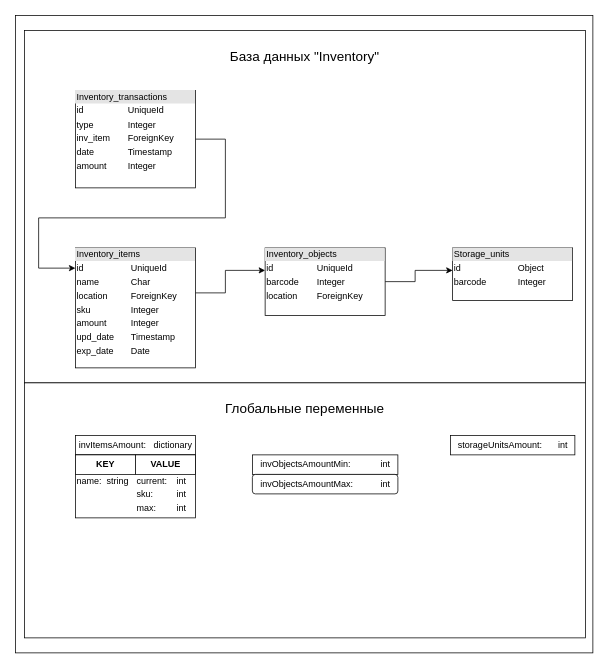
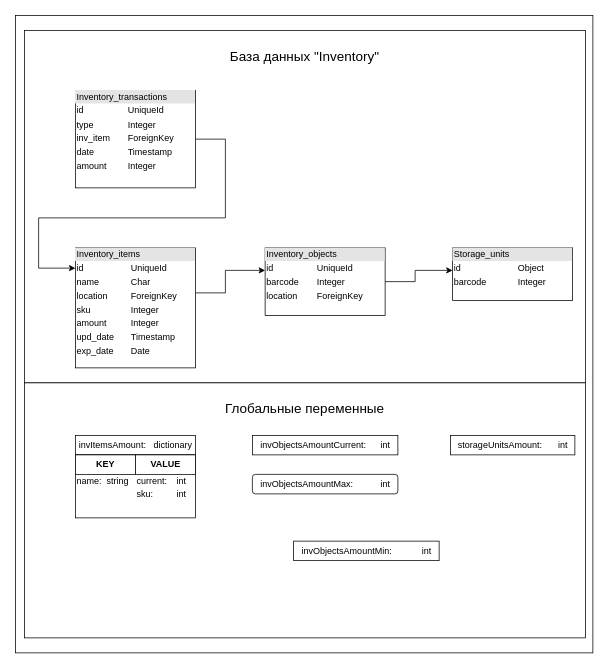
+ <mxCell id="22" value="invObjectsAmountCurrent:&lt;span style=&quot;white-space: pre;&quot;&gt;&#09;&lt;/span&gt;int" style="html=1;fontSize=12;" vertex="1" parent="1"><mxGeometry x="336" y="580" width="194" height="26" as="geometry" /></mxCell>
- <mxCell id="23" value="invObjectsAmountMin:&lt;span style=&quot;white-space: pre;&quot;&gt;&#09;&lt;span style=&quot;white-space: pre;&quot;&gt;&#09;&lt;/span&gt;&lt;/span&gt;int" style="html=1;fontSize=12;" vertex="1" parent="1"><mxGeometry x="336" y="606" width="194" height="26" as="geometry" /></mxCell>
+ <mxCell id="23" value="invObjectsAmountMin:&lt;span style=&quot;white-space: pre;&quot;&gt;&#09;&lt;span style=&quot;white-space: pre;&quot;&gt;&#09;&lt;/span&gt;&lt;/span&gt;int" style="html=1;fontSize=12;" vertex="1" parent="1"><mxGeometry x="391" y="721" width="194" height="26" as="geometry" /></mxCell>
- <mxCell id="21" value="max:&lt;span style=&quot;white-space: pre;&quot;&gt;&#09;&lt;/span&gt;int" style="text;html=1;strokeColor=none;fillColor=none;align=left;verticalAlign=middle;whiteSpace=wrap;rounded=0;fontSize=12;movable=1;resizable=1;rotatable=1;deletable=1;editable=1;connectable=1;" vertex="1" parent="1"><mxGeometry x="180" y="668" width="80" height="18" as="geometry" /></mxCell>
